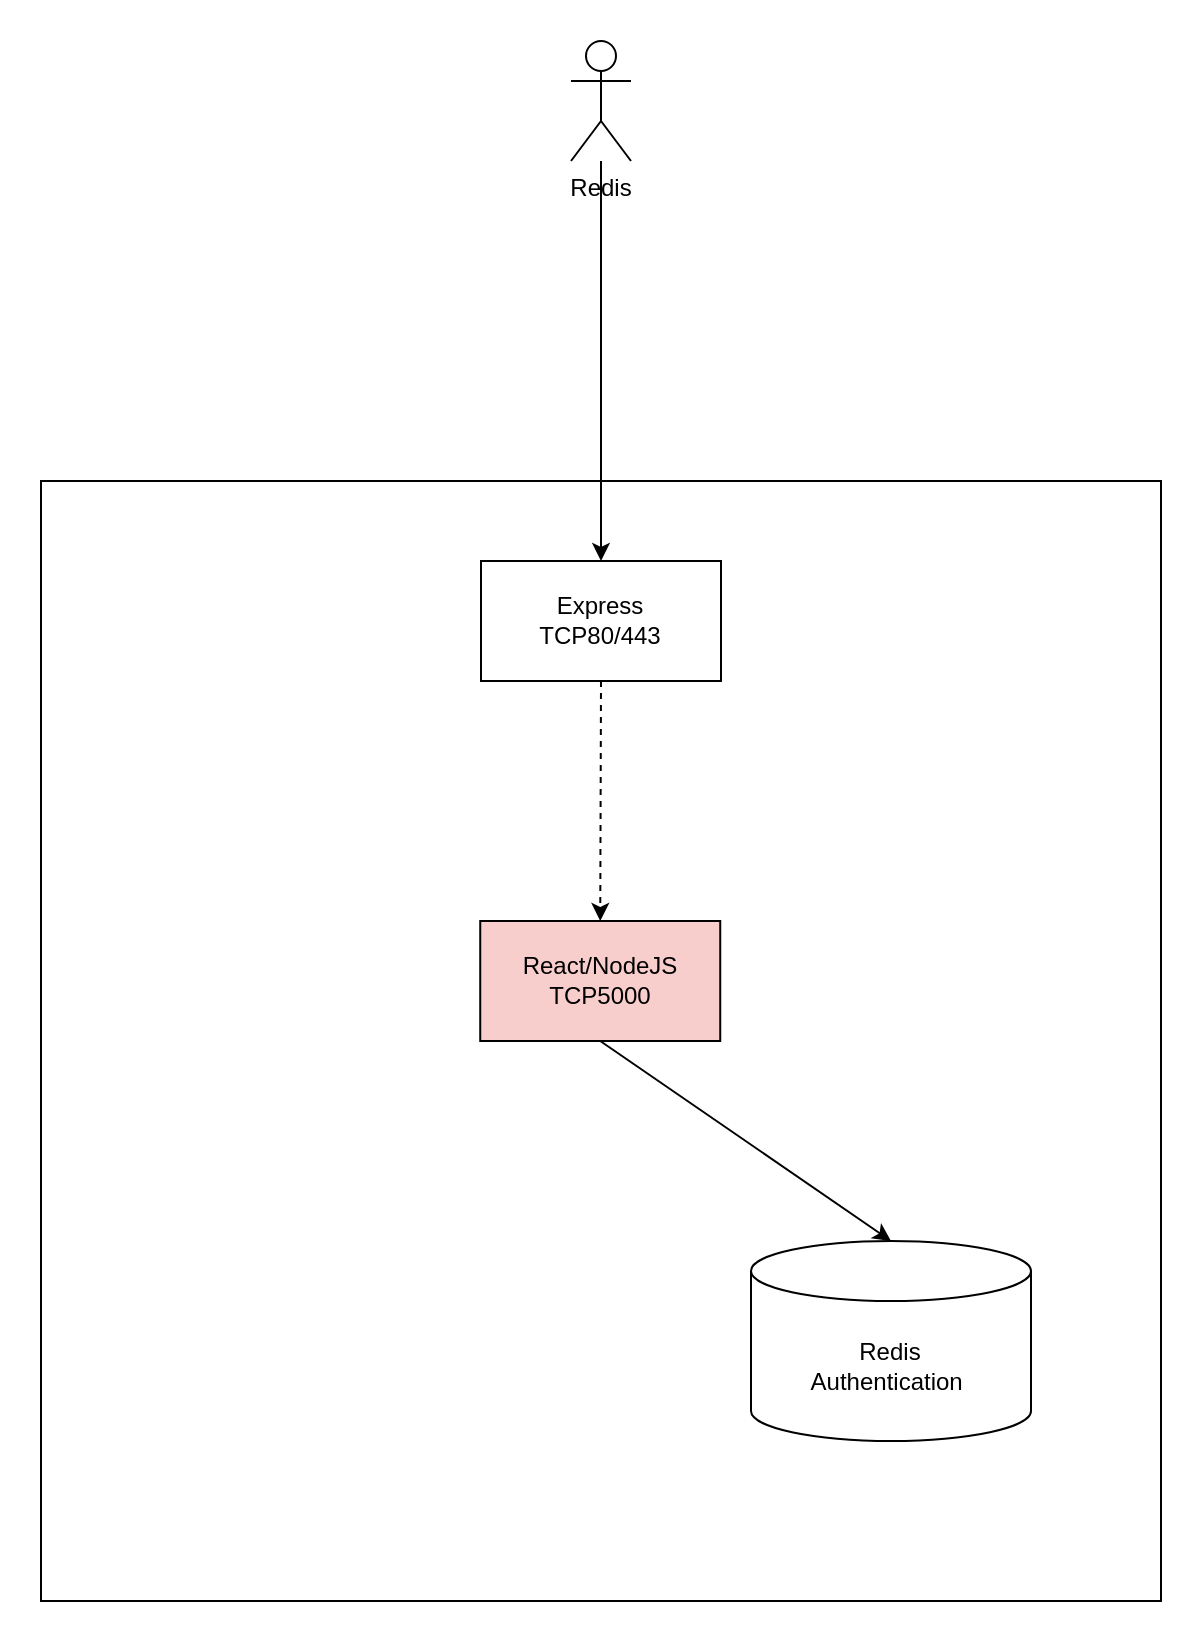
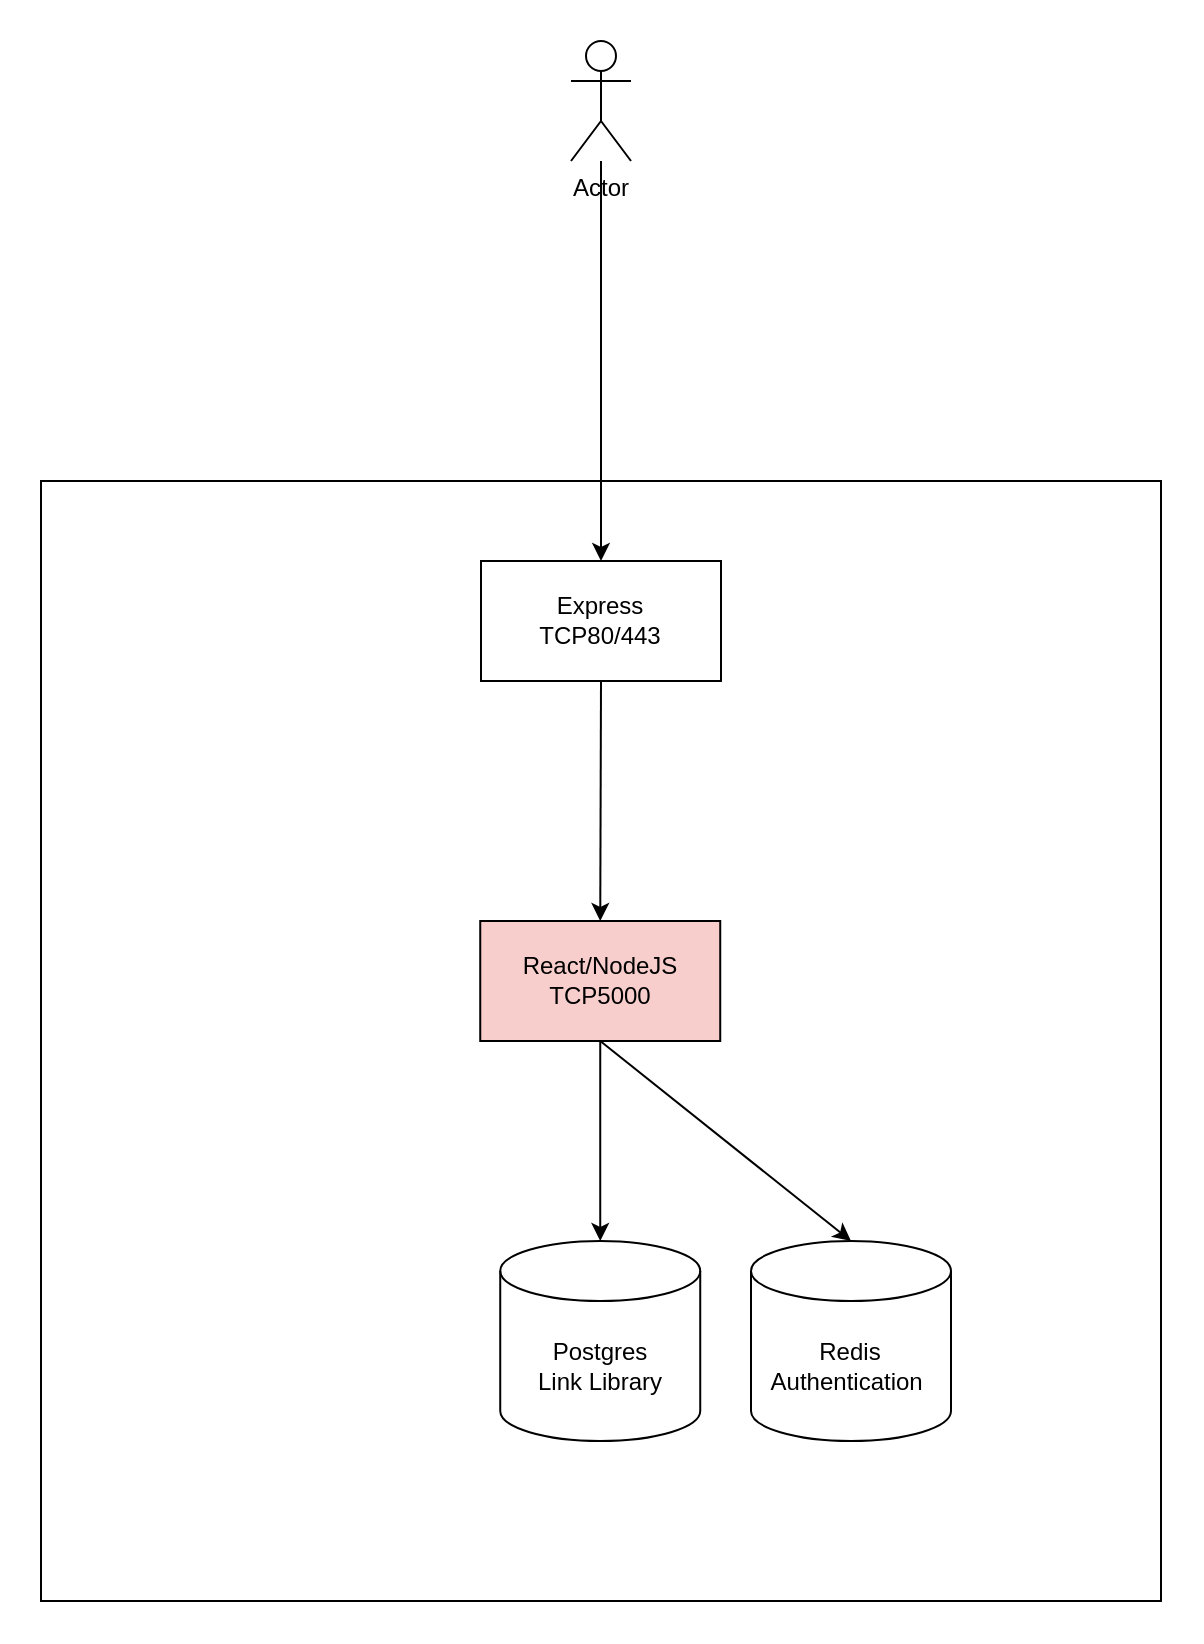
- <mxCell id="4" value="Redis" style="shape=umlActor;verticalLabelPosition=bottom;verticalAlign=top;html=1;outlineConnect=0;" parent="1" vertex="1"><mxGeometry x="285" y="20" width="30" height="60" as="geometry" /></mxCell>
+ <mxCell id="4" value="Actor" style="shape=umlActor;verticalLabelPosition=bottom;verticalAlign=top;html=1;outlineConnect=0;" parent="1" vertex="1"><mxGeometry x="285" y="20" width="30" height="60" as="geometry" /></mxCell>
- <mxCell id="8" value="" style="endArrow=classic;html=1;exitX=0.5;exitY=1;exitDx=0;exitDy=0;entryX=0.5;entryY=0;entryDx=0;entryDy=0;dashed=1;" parent="1" source="3" target="5" edge="1"><mxGeometry width="50" height="50" relative="1" as="geometry"><mxPoint x="155" y="400" as="sourcePoint" /><mxPoint x="205" y="350" as="targetPoint" /></mxGeometry></mxCell>
+ <mxCell id="8" value="" style="endArrow=classic;html=1;exitX=0.5;exitY=1;exitDx=0;exitDy=0;entryX=0.5;entryY=0;entryDx=0;entryDy=0;" parent="1" source="3" target="5" edge="1"><mxGeometry width="50" height="50" relative="1" as="geometry"><mxPoint x="155" y="400" as="sourcePoint" /><mxPoint x="205" y="350" as="targetPoint" /></mxGeometry></mxCell>
+ <mxCell id="9" value="" style="endArrow=classic;html=1;exitX=0.5;exitY=1;exitDx=0;exitDy=0;" parent="1" source="5" target="6" edge="1"><mxGeometry width="50" height="50" relative="1" as="geometry"><mxPoint x="165" y="550" as="sourcePoint" /><mxPoint x="215" y="500" as="targetPoint" /></mxGeometry></mxCell>
+ <mxCell id="6" value="Postgres&lt;br&gt;Link Library" style="shape=cylinder3;whiteSpace=wrap;html=1;boundedLbl=1;backgroundOutline=1;size=15;" parent="1" vertex="1"><mxGeometry x="249.62" y="620" width="100" height="100" as="geometry" /></mxCell>
- <mxCell id="10" value="Redis&lt;br&gt;Authentication&amp;nbsp;" style="shape=cylinder3;whiteSpace=wrap;html=1;boundedLbl=1;backgroundOutline=1;size=15;" vertex="1" parent="1"><mxGeometry x="375" y="620" width="140" height="100" as="geometry" /></mxCell>
+ <mxCell id="10" value="Redis&lt;br&gt;Authentication&amp;nbsp;" style="shape=cylinder3;whiteSpace=wrap;html=1;boundedLbl=1;backgroundOutline=1;size=15;" vertex="1" parent="1"><mxGeometry x="375" y="620" width="100" height="100" as="geometry" /></mxCell>
